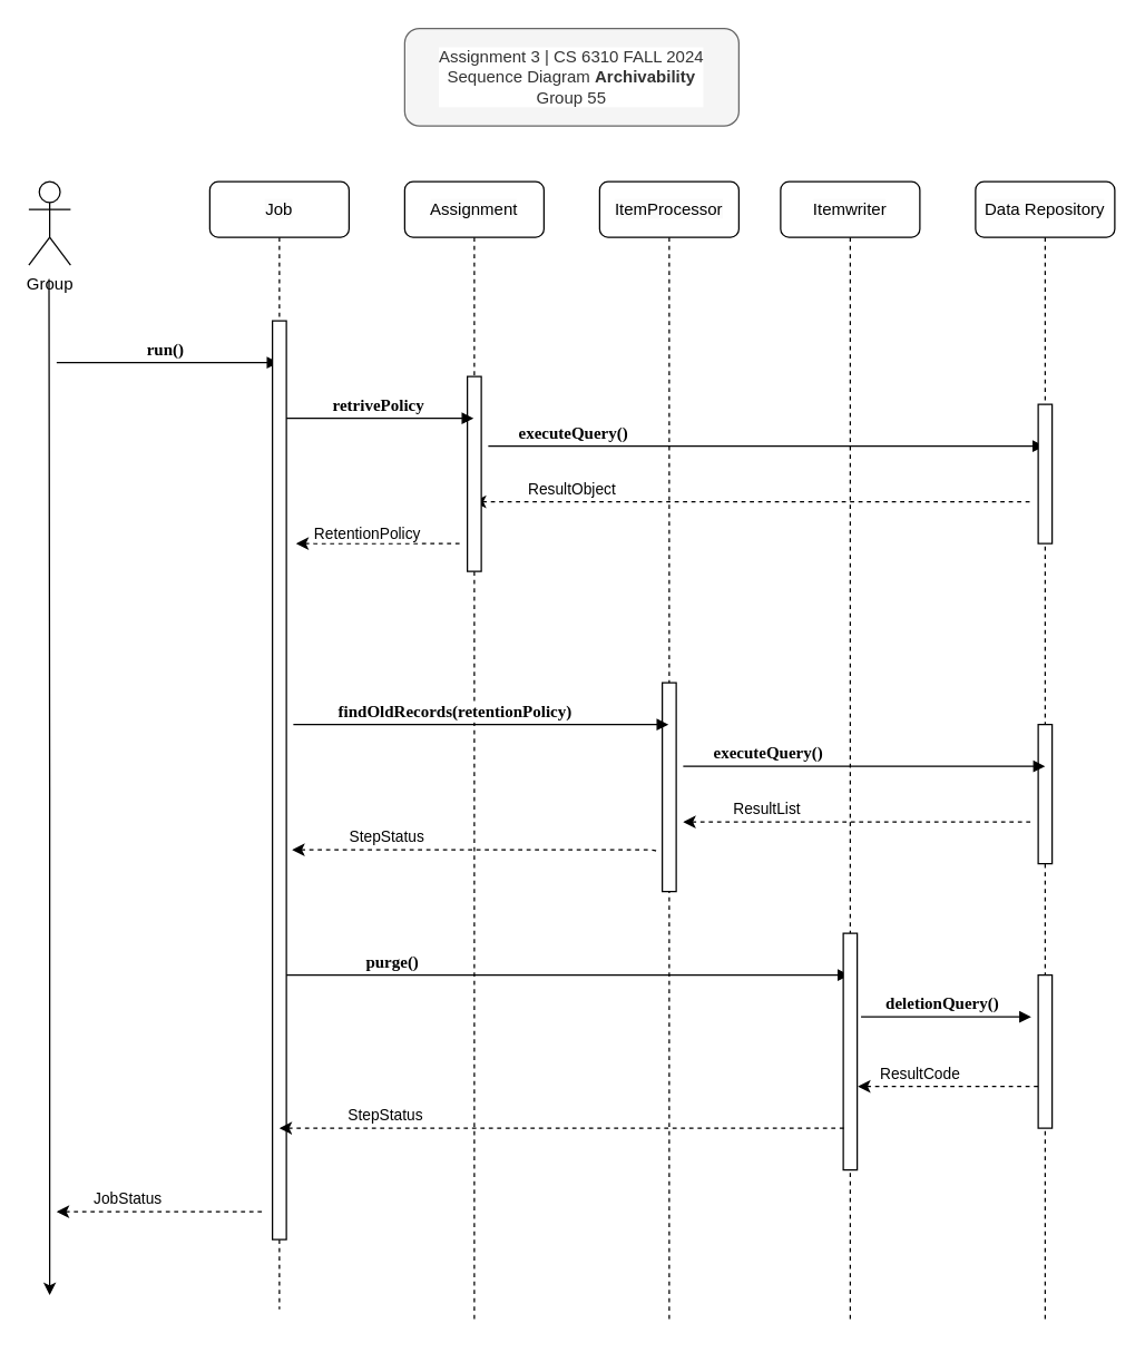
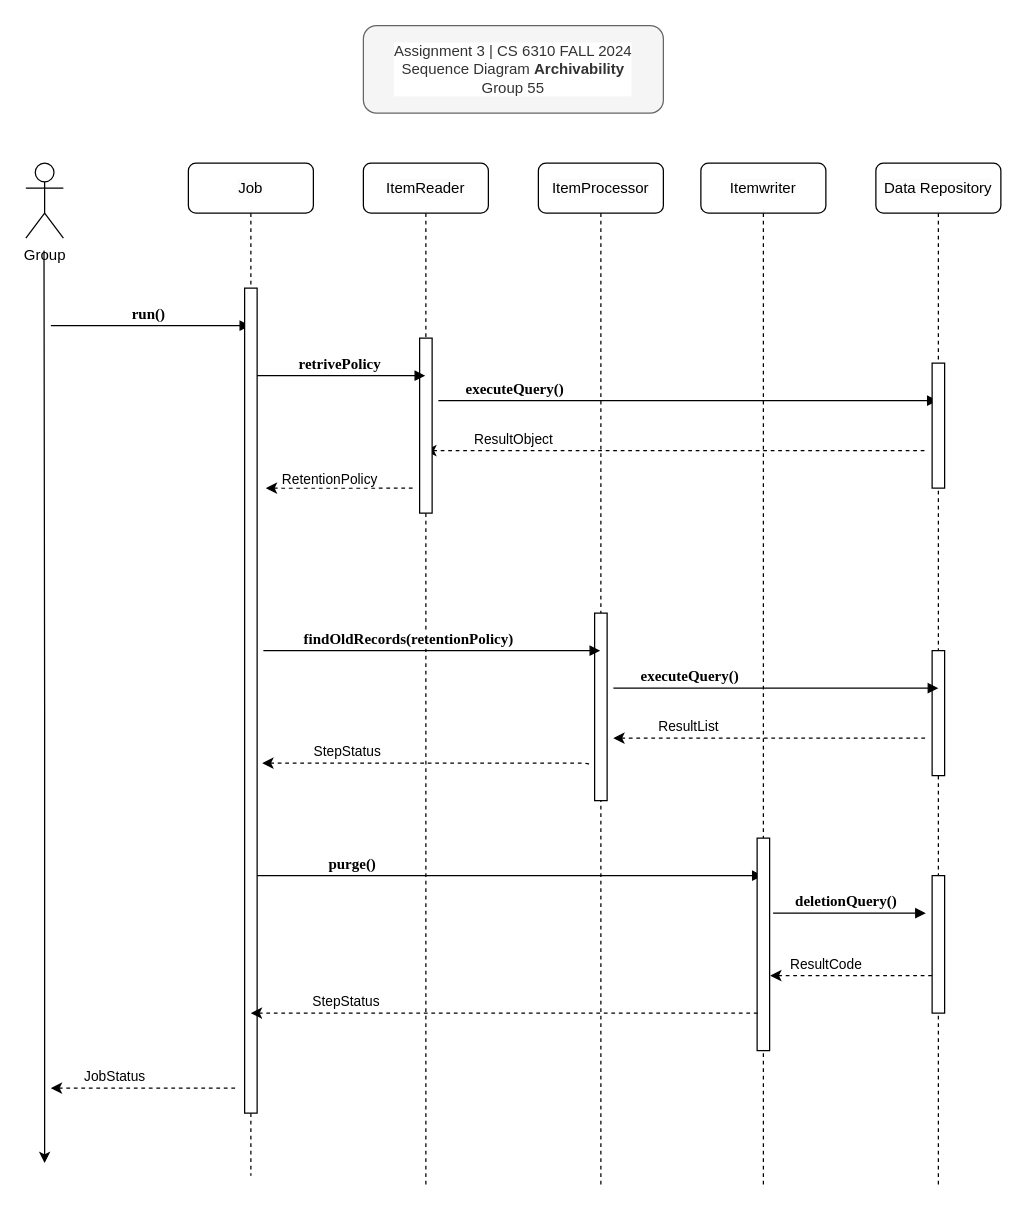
- <mxCell id="18" value="&lt;font face=&quot;Helvetica&quot;&gt;&lt;span style=&quot;background-color: rgb(251, 251, 251);&quot;&gt;Assignment&lt;/span&gt;&lt;/font&gt;" style="shape=umlLifeline;perimeter=lifelinePerimeter;whiteSpace=wrap;html=1;container=1;collapsible=0;recursiveResize=0;outlineConnect=0;rounded=1;shadow=0;comic=0;labelBackgroundColor=default;strokeWidth=1;fontFamily=Verdana;fontSize=12;align=center;movable=1;resizable=1;rotatable=1;deletable=1;editable=1;locked=0;connectable=1;" vertex="1" parent="1"><mxGeometry x="290" y="130" width="100" height="820" as="geometry" /></mxCell>
+ <mxCell id="18" value="&lt;font face=&quot;Helvetica&quot;&gt;&lt;span style=&quot;background-color: rgb(251, 251, 251);&quot;&gt;ItemReader&lt;/span&gt;&lt;/font&gt;" style="shape=umlLifeline;perimeter=lifelinePerimeter;whiteSpace=wrap;html=1;container=1;collapsible=0;recursiveResize=0;outlineConnect=0;rounded=1;shadow=0;comic=0;labelBackgroundColor=default;strokeWidth=1;fontFamily=Verdana;fontSize=12;align=center;movable=1;resizable=1;rotatable=1;deletable=1;editable=1;locked=0;connectable=1;" vertex="1" parent="1"><mxGeometry x="290" y="130" width="100" height="820" as="geometry" /></mxCell>
